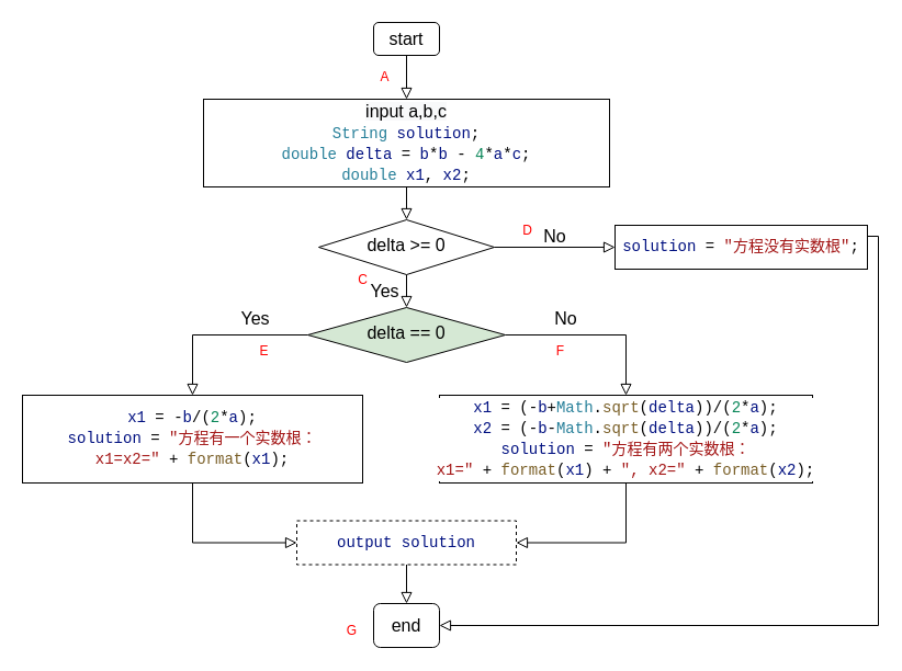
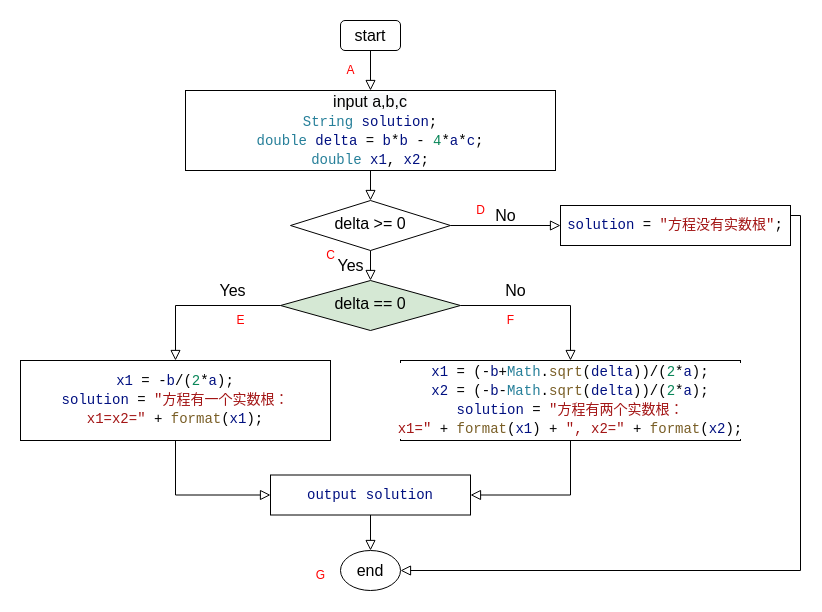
- <mxCell id="12" value="&lt;div style=&quot;background-color: rgb(255 , 255 , 255) ; font-family: &amp;#34;consolas&amp;#34; , &amp;#34;courier new&amp;#34; , monospace ; font-size: 14px ; line-height: 19px&quot;&gt;&lt;font color=&quot;#001080&quot;&gt;output solution&lt;/font&gt;&lt;/div&gt;" style="rounded=0;whiteSpace=wrap;html=1;fontSize=16;glass=0;strokeWidth=1;shadow=0;dashed=1;" parent="1" vertex="1"><mxGeometry x="270" y="474.5" width="200" height="40" as="geometry" /></mxCell>
+ <mxCell id="12" value="&lt;div style=&quot;background-color: rgb(255 , 255 , 255) ; font-family: &amp;#34;consolas&amp;#34; , &amp;#34;courier new&amp;#34; , monospace ; font-size: 14px ; line-height: 19px&quot;&gt;&lt;font color=&quot;#001080&quot;&gt;output solution&lt;/font&gt;&lt;/div&gt;" style="rounded=0;whiteSpace=wrap;html=1;fontSize=16;glass=0;strokeWidth=1;shadow=0;" parent="1" vertex="1"><mxGeometry x="270" y="474.5" width="200" height="40" as="geometry" /></mxCell>
- <mxCell id="18" value="end" style="rounded=1;whiteSpace=wrap;html=1;fontSize=16;glass=0;strokeWidth=1;shadow=0;" parent="1" vertex="1"><mxGeometry x="340" y="550" width="60" height="40" as="geometry" /></mxCell>
+ <mxCell id="18" value="end" style="ellipse;whiteSpace=wrap;html=1;fontSize=16;glass=0;strokeWidth=1;shadow=0;" parent="1" vertex="1"><mxGeometry x="340" y="550" width="60" height="40" as="geometry" /></mxCell>
